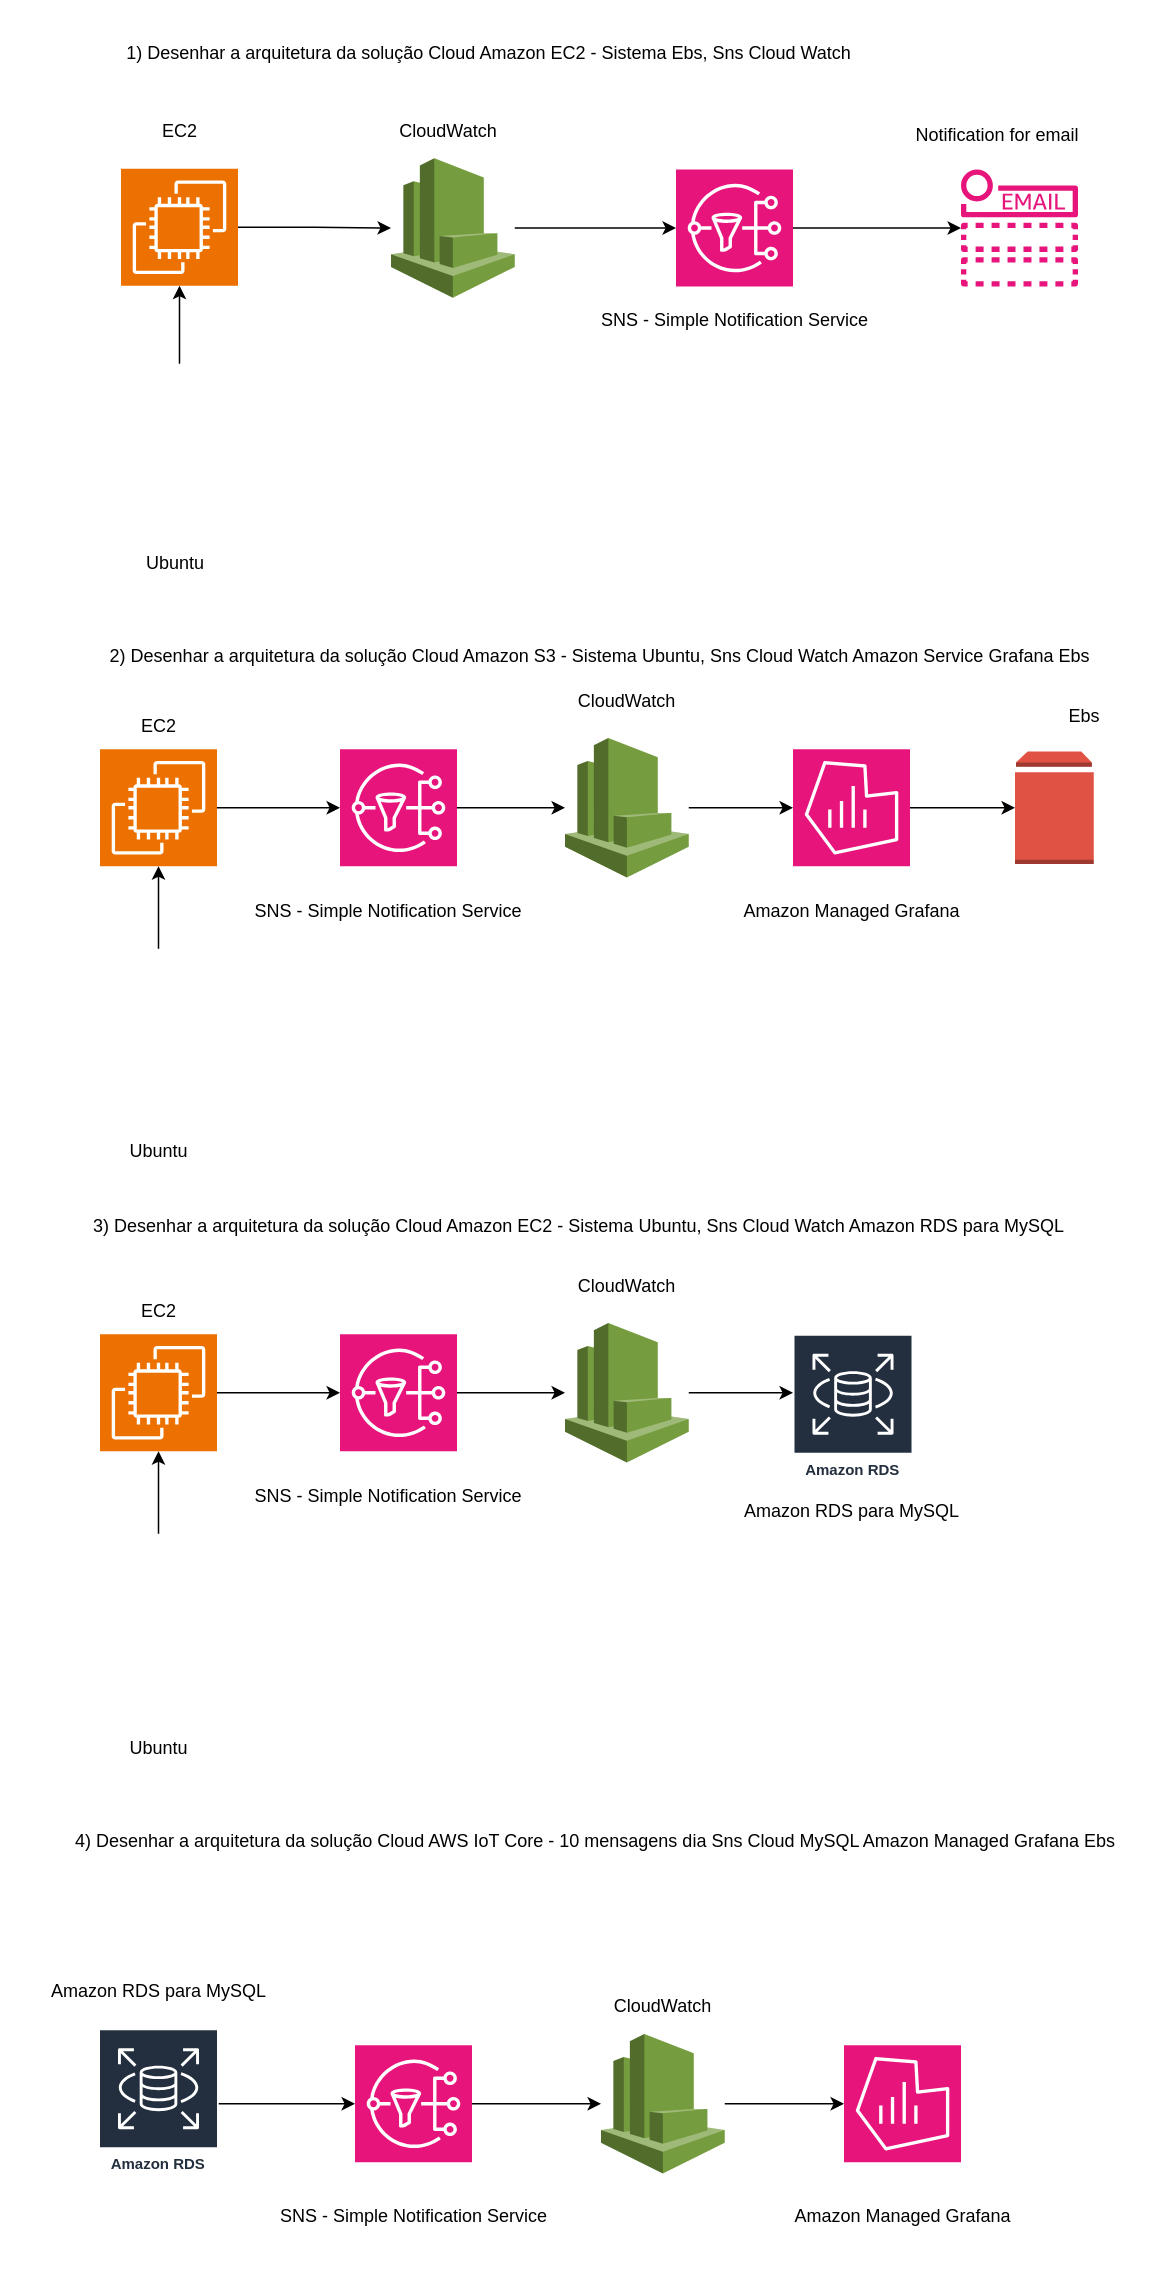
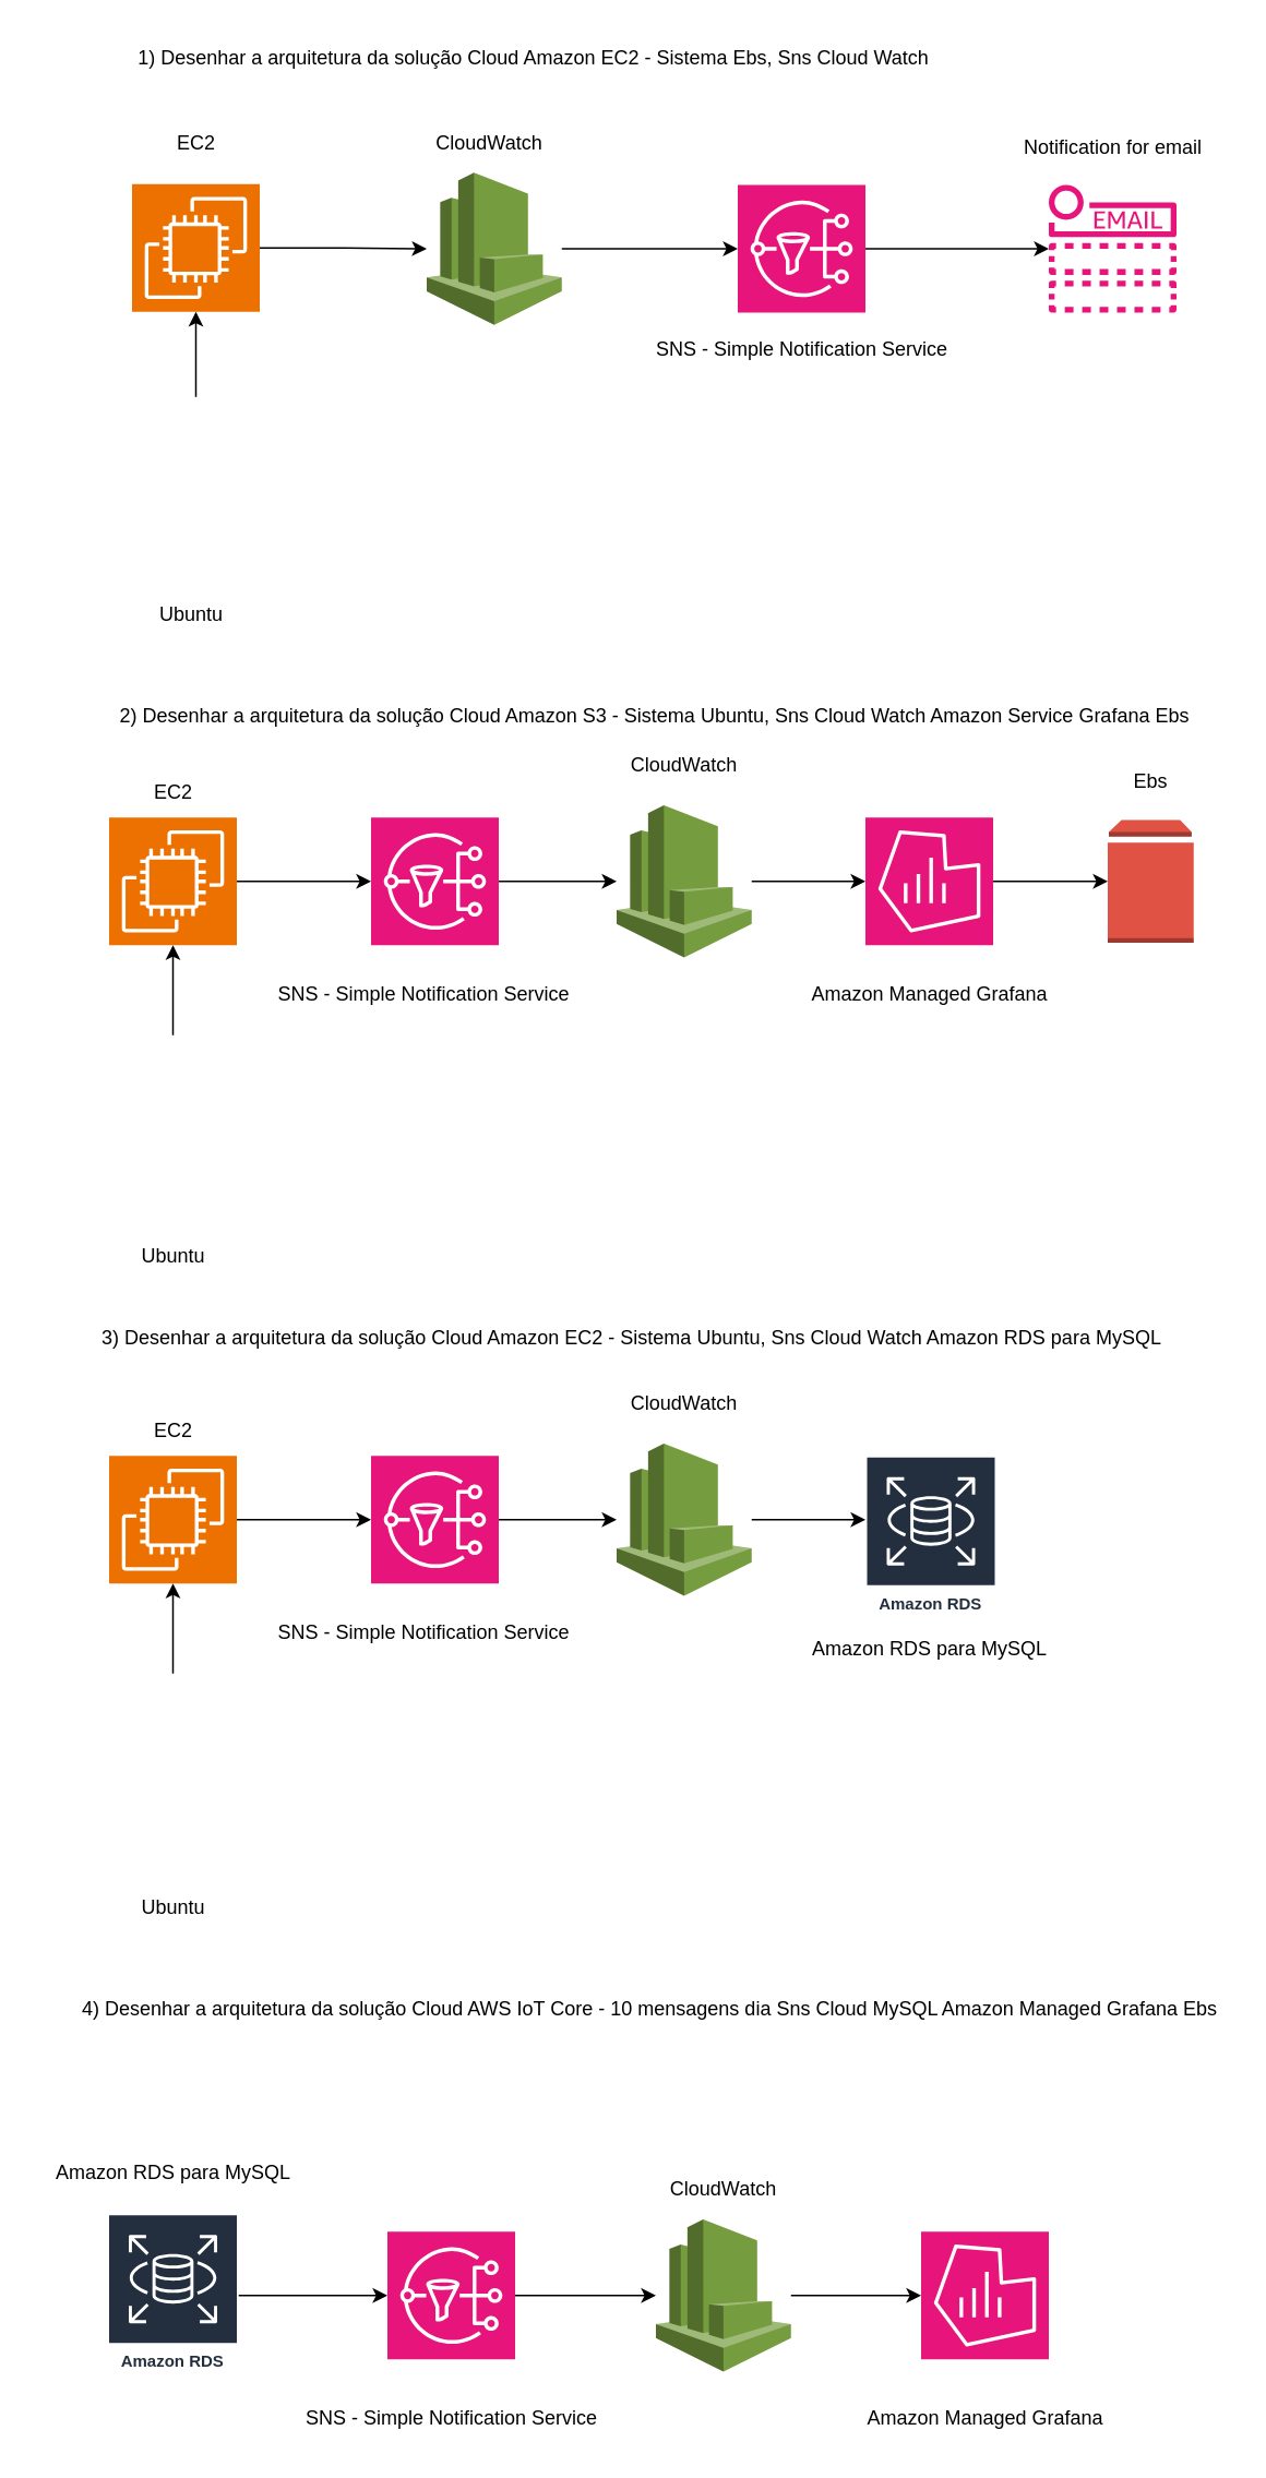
- <mxCell id="14" value="Notification for email" style="text;html=1;align=center;verticalAlign=middle;resizable=0;points=[];autosize=1;strokeColor=none;fillColor=none;" parent="1" vertex="1"><mxGeometry x="599" y="75" width="130" height="30" as="geometry" /></mxCell>
+ <mxCell id="14" value="Notification for email" style="text;html=1;align=center;verticalAlign=middle;resizable=0;points=[];autosize=1;strokeColor=none;fillColor=none;" parent="1" vertex="1"><mxGeometry x="614" y="75" width="130" height="30" as="geometry" /></mxCell>
- <mxCell id="36" value="Ebs" style="text;html=1;align=center;verticalAlign=middle;resizable=0;points=[];autosize=1;strokeColor=none;fillColor=none;" vertex="1" parent="1"><mxGeometry x="702.25" y="461.5" width="40" height="30" as="geometry" /></mxCell>
+ <mxCell id="36" value="Ebs" style="text;html=1;align=center;verticalAlign=middle;resizable=0;points=[];autosize=1;strokeColor=none;fillColor=none;" vertex="1" parent="1"><mxGeometry x="682.25" y="461.5" width="40" height="30" as="geometry" /></mxCell>
